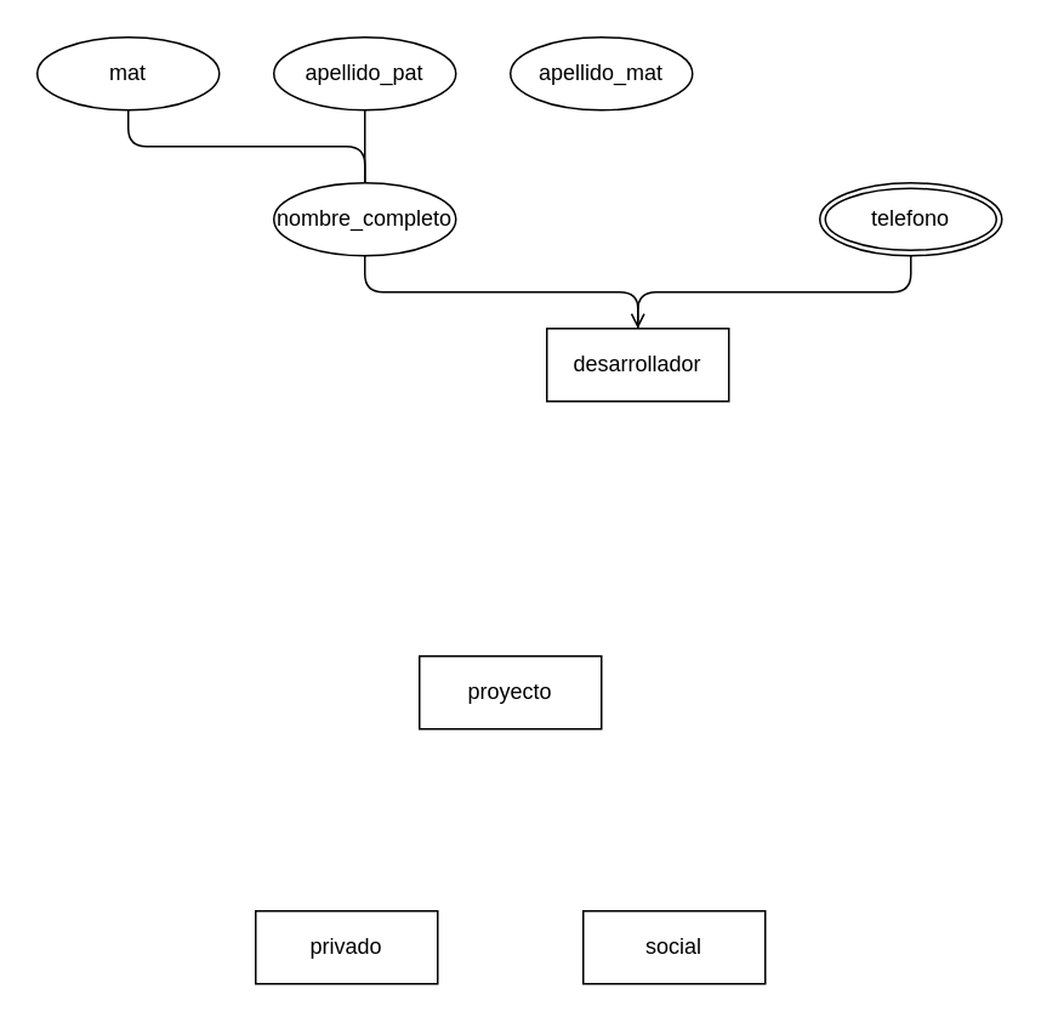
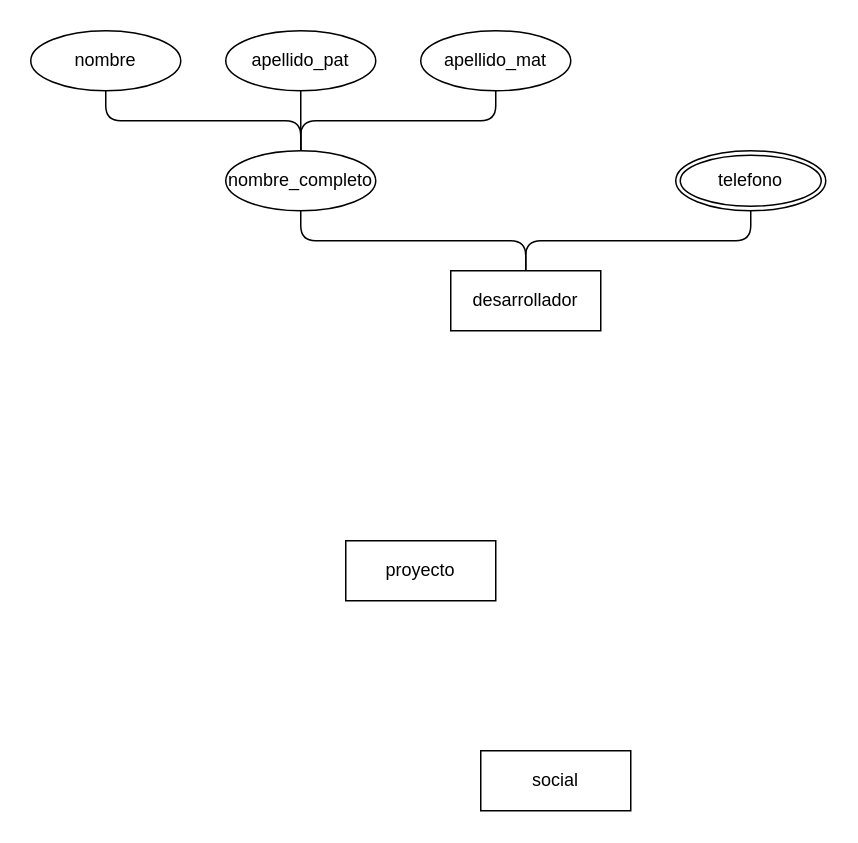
- <mxCell id="14" value="mat" style="ellipse;whiteSpace=wrap;html=1;align=center;" vertex="1" parent="1"><mxGeometry x="20" y="20" width="100" height="40" as="geometry" /></mxCell>
+ <mxCell id="14" value="nombre" style="ellipse;whiteSpace=wrap;html=1;align=center;" vertex="1" parent="1"><mxGeometry x="20" y="20" width="100" height="40" as="geometry" /></mxCell>
+ <mxCell id="9" style="edgeStyle=orthogonalEdgeStyle;rounded=1;orthogonalLoop=1;jettySize=auto;html=1;exitX=0.5;exitY=0;exitDx=0;exitDy=0;entryX=0.5;entryY=1;entryDx=0;entryDy=0;curved=0;endArrow=none;endFill=0;" edge="1" parent="1" source="11" target="12"><mxGeometry relative="1" as="geometry" /></mxCell>
- <mxCell id="10" style="edgeStyle=orthogonalEdgeStyle;rounded=1;orthogonalLoop=1;jettySize=auto;html=1;exitX=0.5;exitY=1;exitDx=0;exitDy=0;entryX=0.5;entryY=0;entryDx=0;entryDy=0;curved=0;endArrow=open;endFill=0;" edge="1" parent="1" source="11" target="4"><mxGeometry relative="1" as="geometry" /></mxCell>
+ <mxCell id="10" style="edgeStyle=orthogonalEdgeStyle;rounded=1;orthogonalLoop=1;jettySize=auto;html=1;exitX=0.5;exitY=1;exitDx=0;exitDy=0;entryX=0.5;entryY=0;entryDx=0;entryDy=0;curved=0;endArrow=none;endFill=0;" edge="1" parent="1" source="11" target="4"><mxGeometry relative="1" as="geometry" /></mxCell>
- <mxCell id="6" value="privado" style="whiteSpace=wrap;html=1;align=center;" vertex="1" parent="1"><mxGeometry x="140" y="500" width="100" height="40" as="geometry" /></mxCell>
